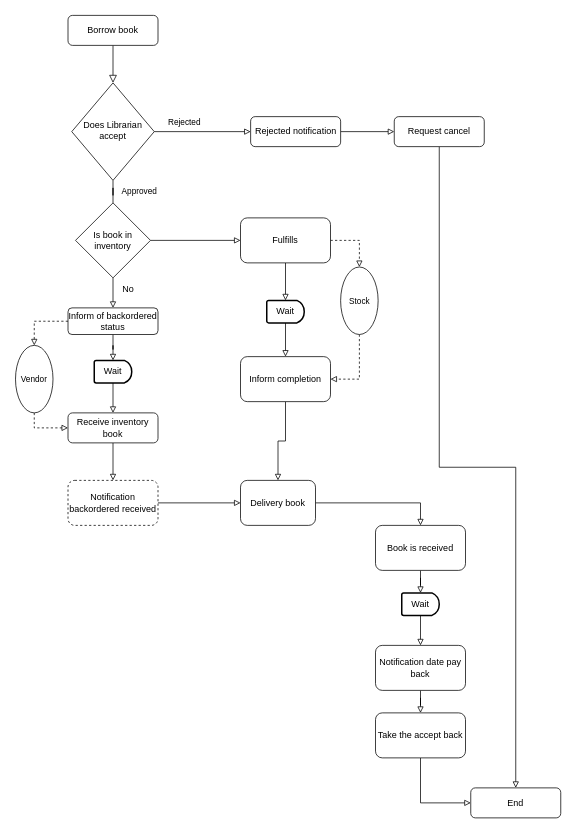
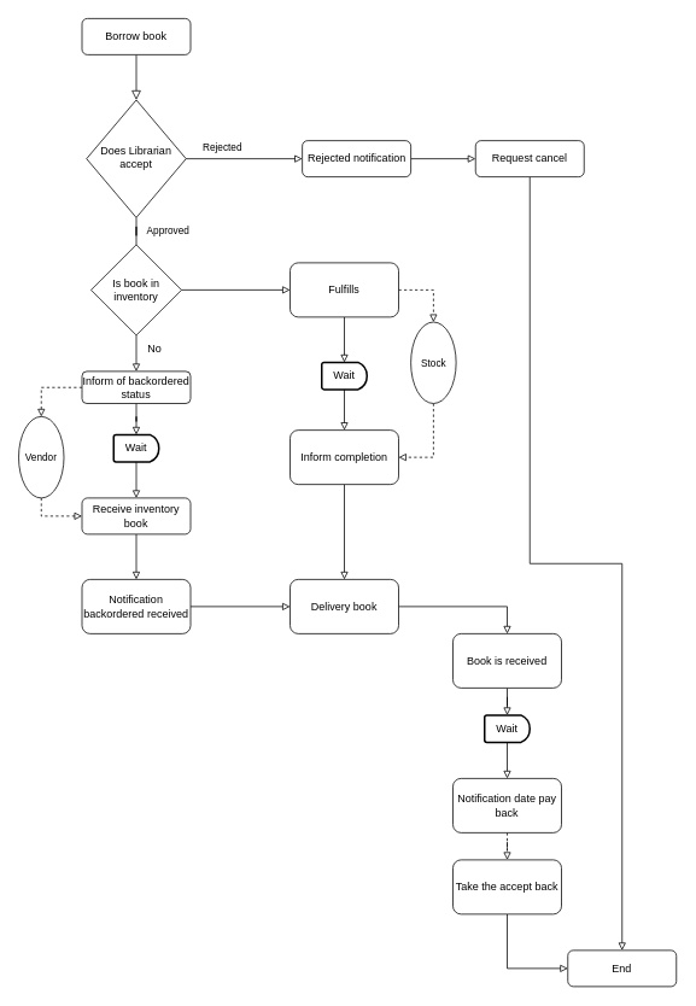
- <mxCell id="28" value="Notification backordered received" style="rounded=1;whiteSpace=wrap;html=1;dashed=1;" parent="1" vertex="1"><mxGeometry x="90" y="640" width="120" height="60" as="geometry" /></mxCell>
+ <mxCell id="28" value="Notification backordered received" style="rounded=1;whiteSpace=wrap;html=1;" parent="1" vertex="1"><mxGeometry x="90" y="640" width="120" height="60" as="geometry" /></mxCell>
- <mxCell id="30" value="Delivery book" style="rounded=1;whiteSpace=wrap;html=1;" parent="1" vertex="1"><mxGeometry x="320" y="640" width="100" height="60" as="geometry" /></mxCell>
+ <mxCell id="30" value="Delivery book" style="rounded=1;whiteSpace=wrap;html=1;" parent="1" vertex="1"><mxGeometry x="320" y="640" width="120" height="60" as="geometry" /></mxCell>
- <mxCell id="35" style="edgeStyle=orthogonalEdgeStyle;rounded=0;orthogonalLoop=1;jettySize=auto;html=1;entryX=0.5;entryY=0;entryDx=0;entryDy=0;endArrow=block;endFill=0;" parent="1" source="36" target="38" edge="1"><mxGeometry relative="1" as="geometry" /></mxCell>
+ <mxCell id="35" style="edgeStyle=orthogonalEdgeStyle;rounded=0;orthogonalLoop=1;jettySize=auto;html=1;entryX=0.5;entryY=0;entryDx=0;entryDy=0;endArrow=block;endFill=0;dashed=1;" parent="1" source="36" target="38" edge="1"><mxGeometry relative="1" as="geometry" /></mxCell>
